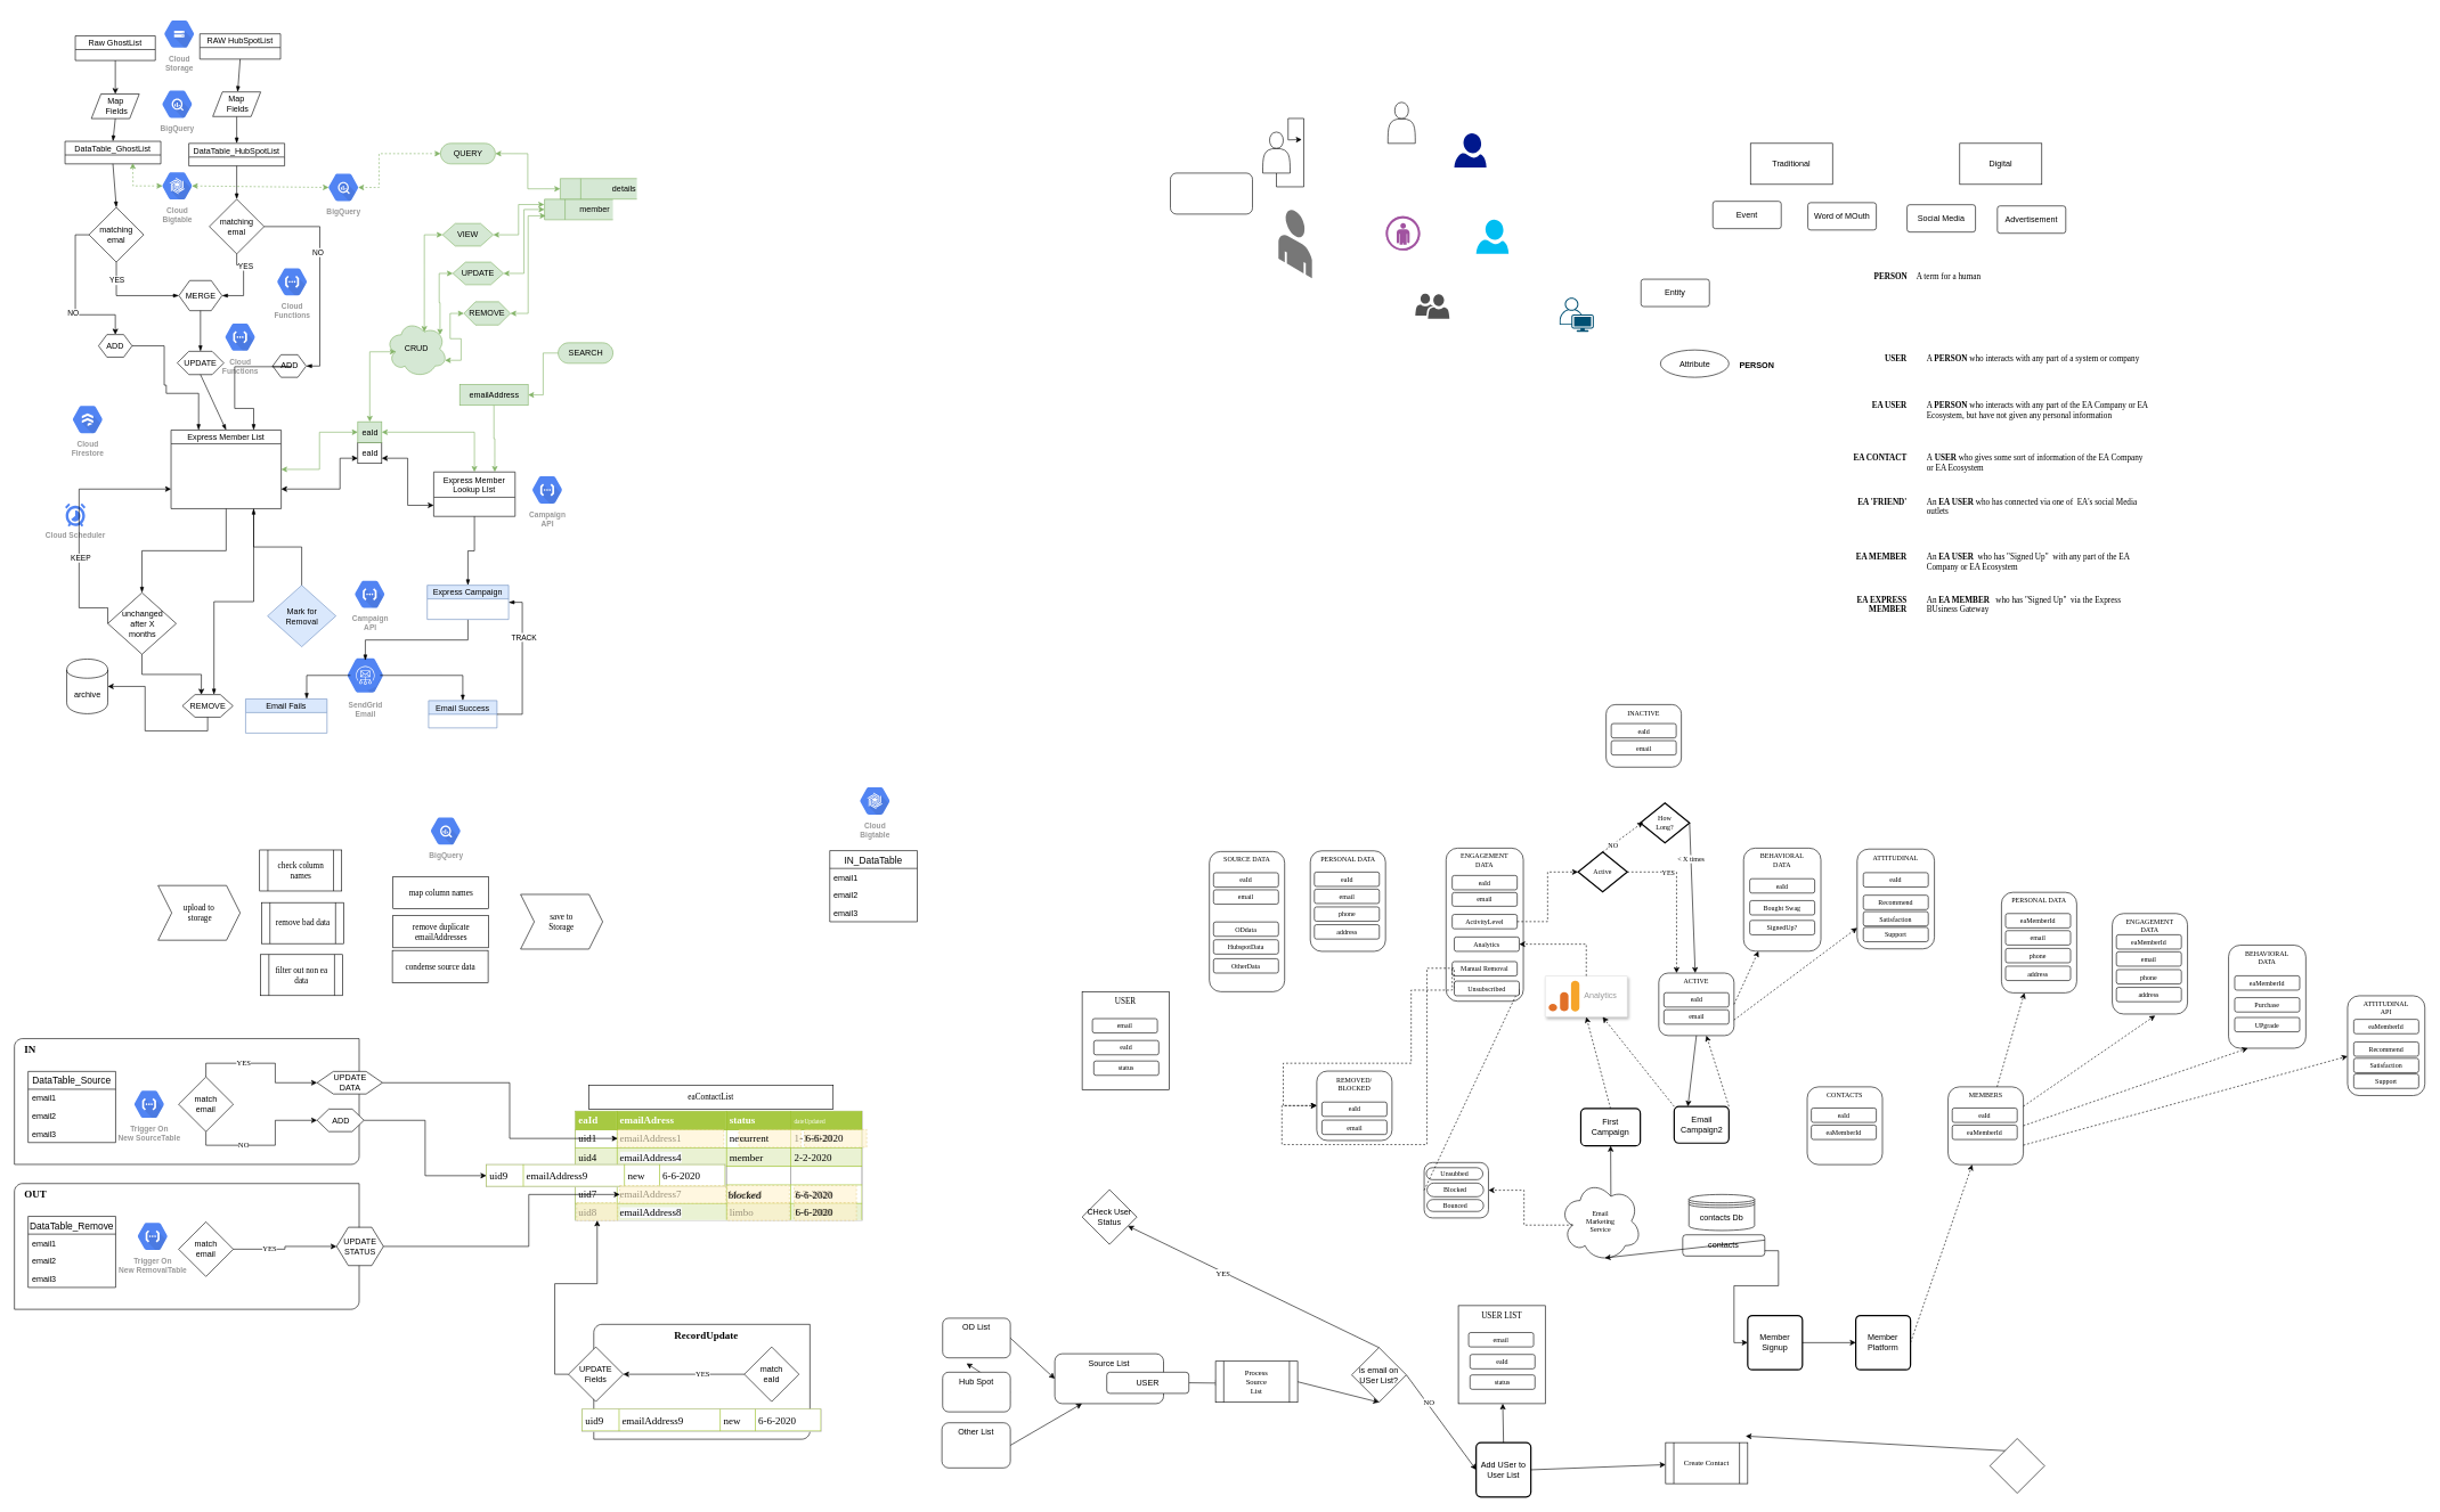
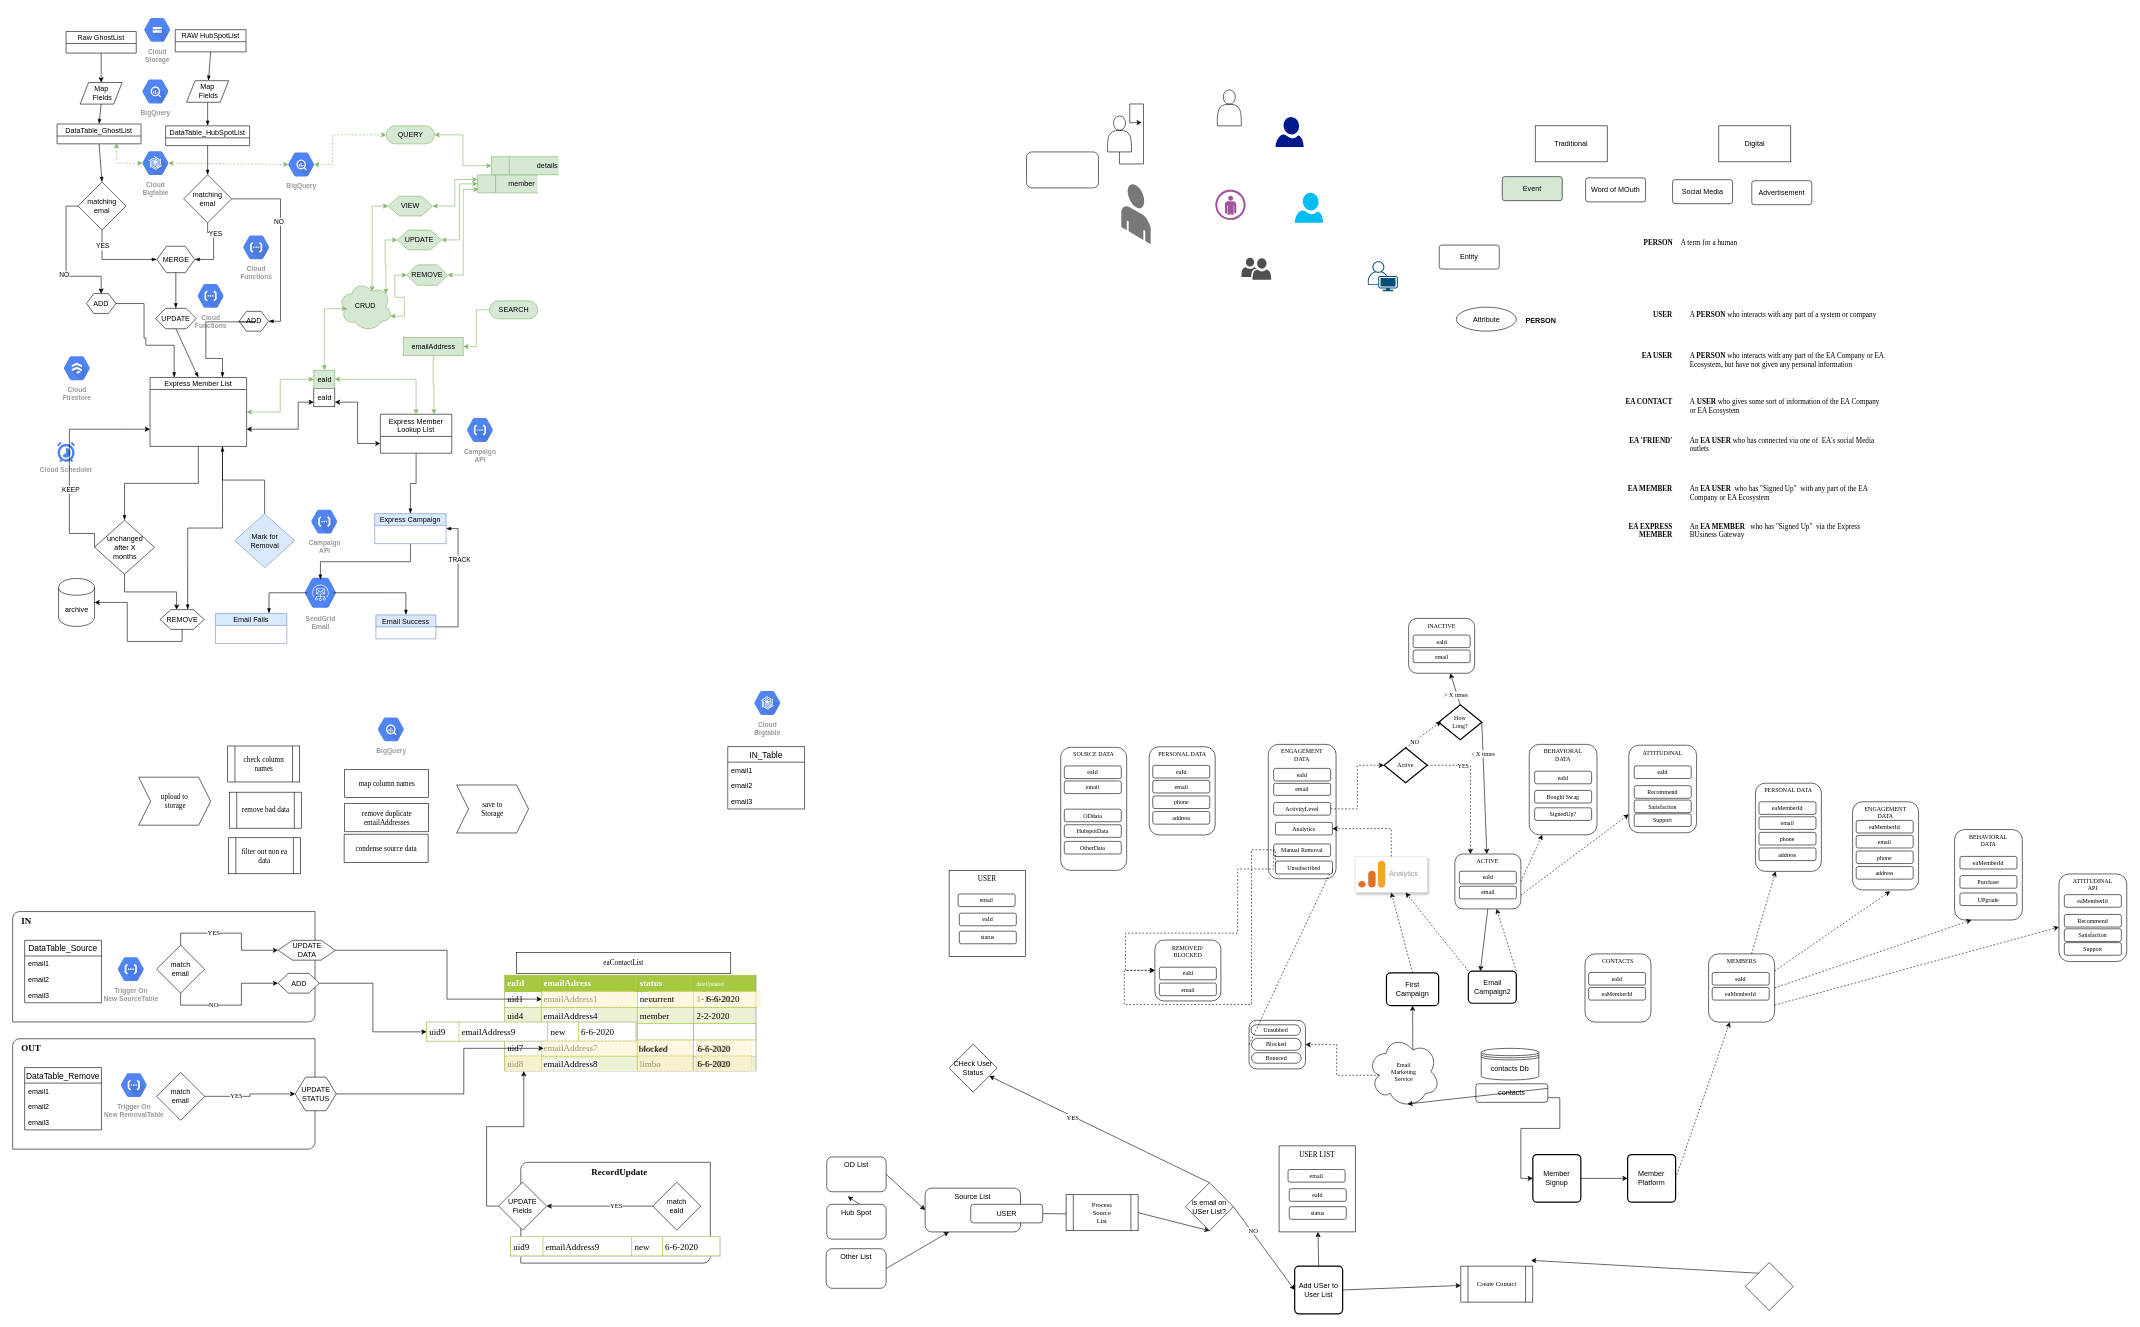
- <mxCell id="161" value="Event" style="rounded=1;arcSize=10;whiteSpace=wrap;html=1;align=center;" parent="1" vertex="1"><mxGeometry x="2503" y="294" width="100" height="40" as="geometry" /></mxCell>
+ <mxCell id="161" value="Event" style="rounded=1;arcSize=10;whiteSpace=wrap;html=1;align=center;fillColor=#d5e8d4;" parent="1" vertex="1"><mxGeometry x="2503" y="294" width="100" height="40" as="geometry" /></mxCell>
+ <mxCell id="107" style="edgeStyle=none;rounded=0;orthogonalLoop=1;jettySize=auto;html=1;exitX=0.5;exitY=0;exitDx=0;exitDy=0;exitPerimeter=0;fontFamily=Verdana;fontSize=10;" parent="1" source="109" target="53" edge="1"><mxGeometry relative="1" as="geometry" /></mxCell>
+ <mxCell id="108" value="&amp;gt; X times" style="edgeLabel;html=1;align=center;verticalAlign=middle;resizable=0;points=[];fontSize=10;fontFamily=Verdana;" parent="107" vertex="1" connectable="0"><mxGeometry x="-0.355" y="2" relative="1" as="geometry"><mxPoint as="offset" /></mxGeometry></mxCell>
- <mxCell id="112" value="IN_DataTable" style="swimlane;fontStyle=0;childLayout=stackLayout;horizontal=1;startSize=26;horizontalStack=0;resizeParent=1;resizeParentMax=0;resizeLast=0;collapsible=1;marginBottom=0;align=center;fontSize=14;strokeColor=#000000;fillColor=none;" parent="1" vertex="1"><mxGeometry x="1212" y="1244" width="128" height="104" as="geometry" /></mxCell>
+ <mxCell id="112" value="IN_Table" style="swimlane;fontStyle=0;childLayout=stackLayout;horizontal=1;startSize=26;horizontalStack=0;resizeParent=1;resizeParentMax=0;resizeLast=0;collapsible=1;marginBottom=0;align=center;fontSize=14;strokeColor=#000000;fillColor=none;" parent="1" vertex="1"><mxGeometry x="1212" y="1244" width="128" height="104" as="geometry" /></mxCell>
